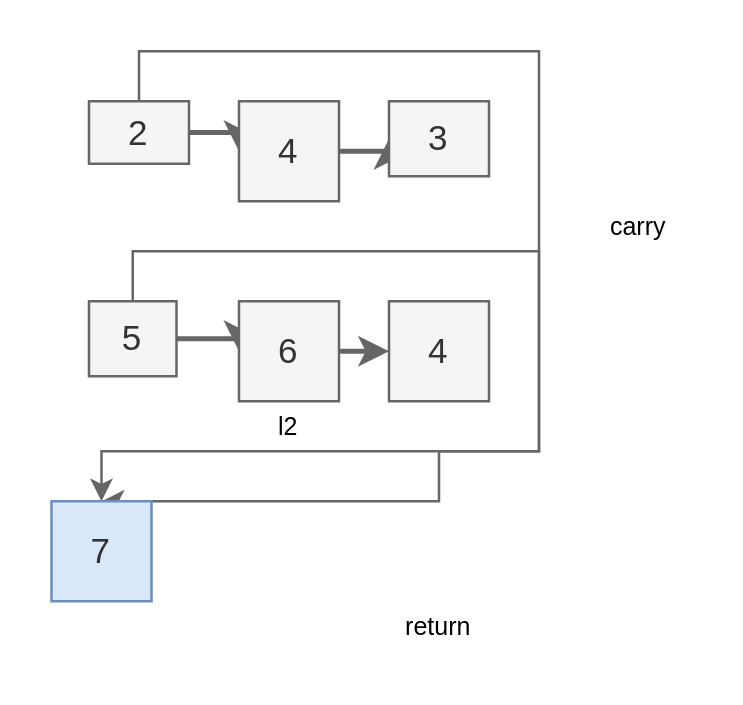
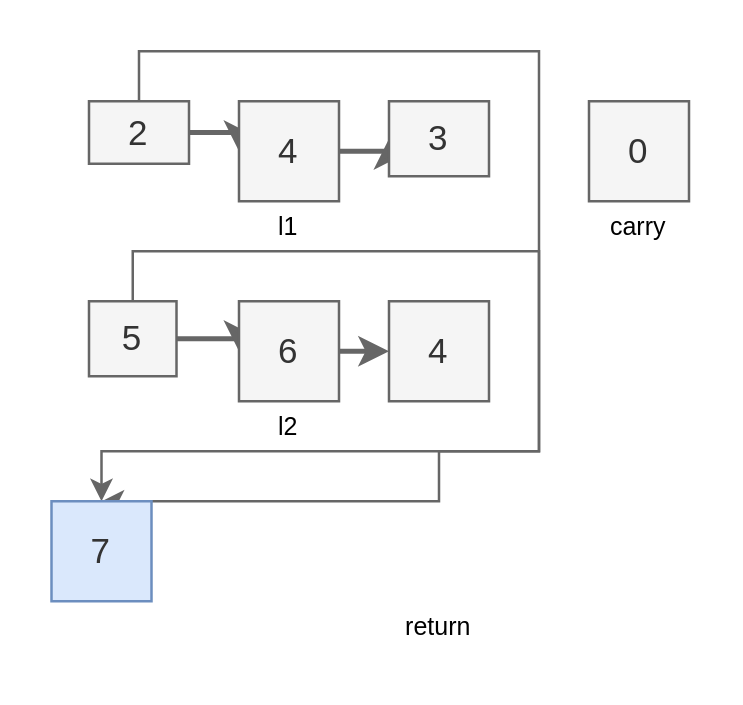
+ <mxCell id="18" value="0" style="text;html=1;align=center;verticalAlign=middle;whiteSpace=wrap;rounded=0;fillColor=#f5f5f5;strokeColor=#666666;fontSize=14;fontColor=#333333;" parent="1" vertex="1"><mxGeometry x="235" y="40" width="40" height="40" as="geometry" /></mxCell>
+ <mxCell id="8" value="l1" style="text;html=1;align=center;verticalAlign=middle;whiteSpace=wrap;rounded=0;fontSize=10;" parent="1" vertex="1"><mxGeometry x="35" y="80" width="160" height="20" as="geometry" /></mxCell>
